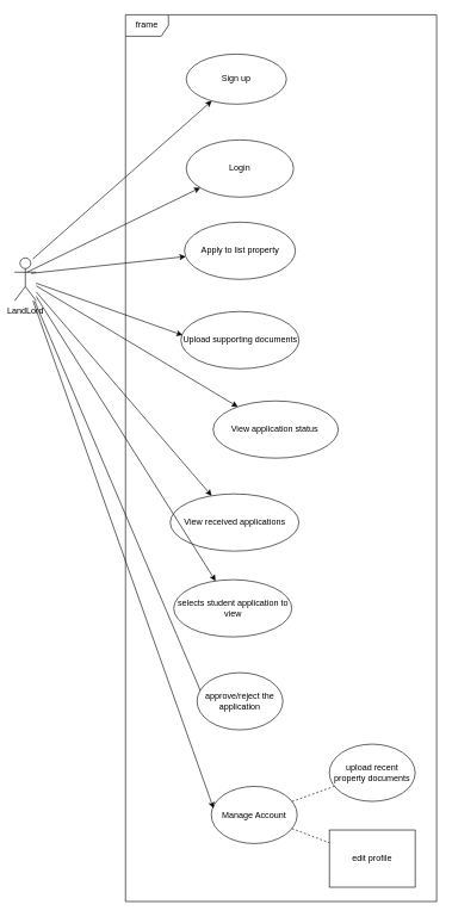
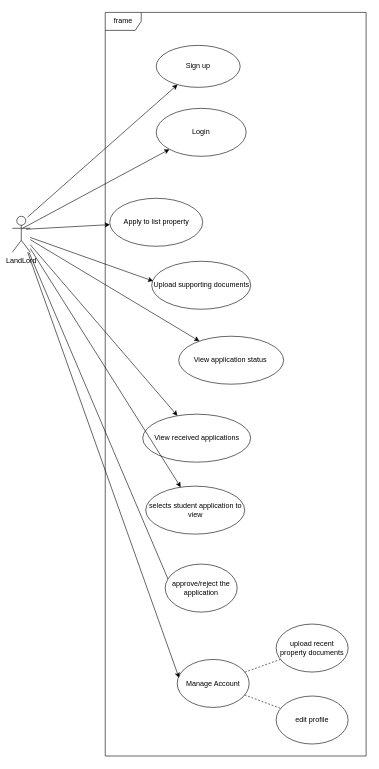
- <mxCell id="5" value="Login" style="ellipse;whiteSpace=wrap;html=1;" vertex="1" parent="1"><mxGeometry x="260" y="195" width="150" height="80" as="geometry" /></mxCell>
+ <mxCell id="5" value="Login" style="ellipse;whiteSpace=wrap;html=1;" vertex="1" parent="1"><mxGeometry x="260" y="180" width="150" height="80" as="geometry" /></mxCell>
- <mxCell id="6" value="Apply to list property" style="ellipse;whiteSpace=wrap;html=1;" vertex="1" parent="1"><mxGeometry x="257.5" y="310" width="155" height="80" as="geometry" /></mxCell>
+ <mxCell id="6" value="Apply to list property" style="ellipse;whiteSpace=wrap;html=1;" vertex="1" parent="1"><mxGeometry x="182.5" y="330" width="155" height="80" as="geometry" /></mxCell>
- <mxCell id="24" value="edit profile" style="whiteSpace=wrap;html=1;rounded=0;" vertex="1" parent="1"><mxGeometry x="460" y="1160" width="120" height="80" as="geometry" /></mxCell>
+ <mxCell id="24" value="edit profile" style="ellipse;whiteSpace=wrap;html=1;" vertex="1" parent="1"><mxGeometry x="460" y="1160" width="120" height="80" as="geometry" /></mxCell>
